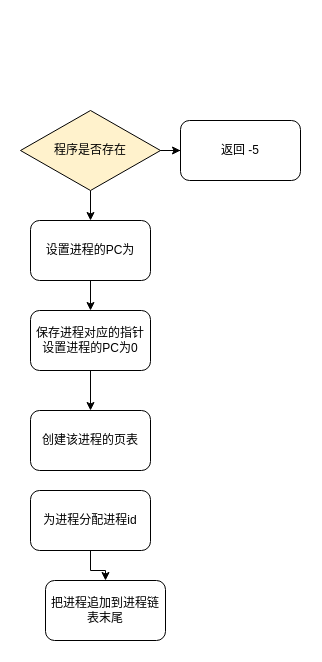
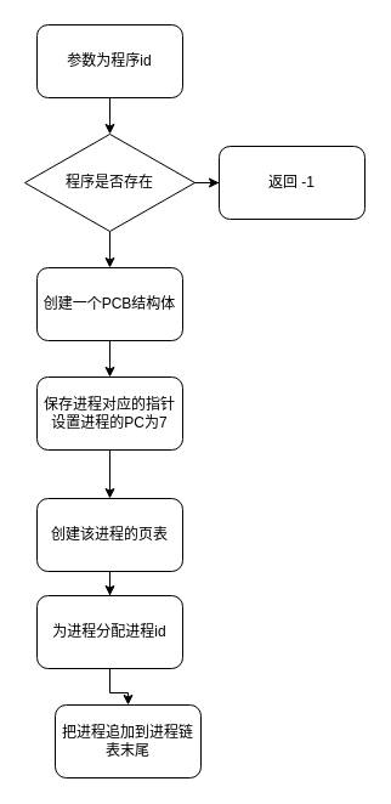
+ <mxCell id="3" value="参数为程序id" style="rounded=1;whiteSpace=wrap;html=1;" vertex="1" parent="1"><mxGeometry x="30" y="20" width="120" height="60" as="geometry" /></mxCell>
+ <mxCell id="2" value="" style="edgeStyle=orthogonalEdgeStyle;rounded=0;orthogonalLoop=1;jettySize=auto;html=1;" edge="1" parent="1" source="3" target="6"><mxGeometry relative="1" as="geometry" /></mxCell>
- <mxCell id="6" value="程序是否存在" style="rhombus;whiteSpace=wrap;html=1;fillColor=#fff2cc;" vertex="1" parent="1"><mxGeometry x="20" y="110" width="140" height="80" as="geometry" /></mxCell>
+ <mxCell id="6" value="程序是否存在" style="rhombus;whiteSpace=wrap;html=1;" vertex="1" parent="1"><mxGeometry x="20" y="110" width="140" height="80" as="geometry" /></mxCell>
- <mxCell id="7" value="返回 -5" style="rounded=1;whiteSpace=wrap;html=1;" vertex="1" parent="1"><mxGeometry x="180" y="120" width="120" height="60" as="geometry" /></mxCell>
+ <mxCell id="7" value="返回 -1" style="rounded=1;whiteSpace=wrap;html=1;" vertex="1" parent="1"><mxGeometry x="180" y="120" width="120" height="60" as="geometry" /></mxCell>
- <mxCell id="9" value="设置进程的PC为" style="rounded=1;whiteSpace=wrap;html=1;" vertex="1" parent="1"><mxGeometry x="30" y="220" width="120" height="60" as="geometry" /></mxCell>
+ <mxCell id="9" value="创建一个PCB结构体" style="rounded=1;whiteSpace=wrap;html=1;" vertex="1" parent="1"><mxGeometry x="30" y="220" width="120" height="60" as="geometry" /></mxCell>
- <mxCell id="11" value="保存进程对应的指针&lt;br&gt;设置进程的PC为0" style="rounded=1;whiteSpace=wrap;html=1;" vertex="1" parent="1"><mxGeometry x="30" y="310" width="120" height="60" as="geometry" /></mxCell>
+ <mxCell id="11" value="保存进程对应的指针&lt;br&gt;设置进程的PC为7" style="rounded=1;whiteSpace=wrap;html=1;" vertex="1" parent="1"><mxGeometry x="30" y="310" width="120" height="60" as="geometry" /></mxCell>
+ <mxCell id="14" value="" style="edgeStyle=orthogonalEdgeStyle;rounded=0;orthogonalLoop=1;jettySize=auto;html=1;" edge="1" parent="1" source="15" target="13"><mxGeometry relative="1" as="geometry" /></mxCell>
